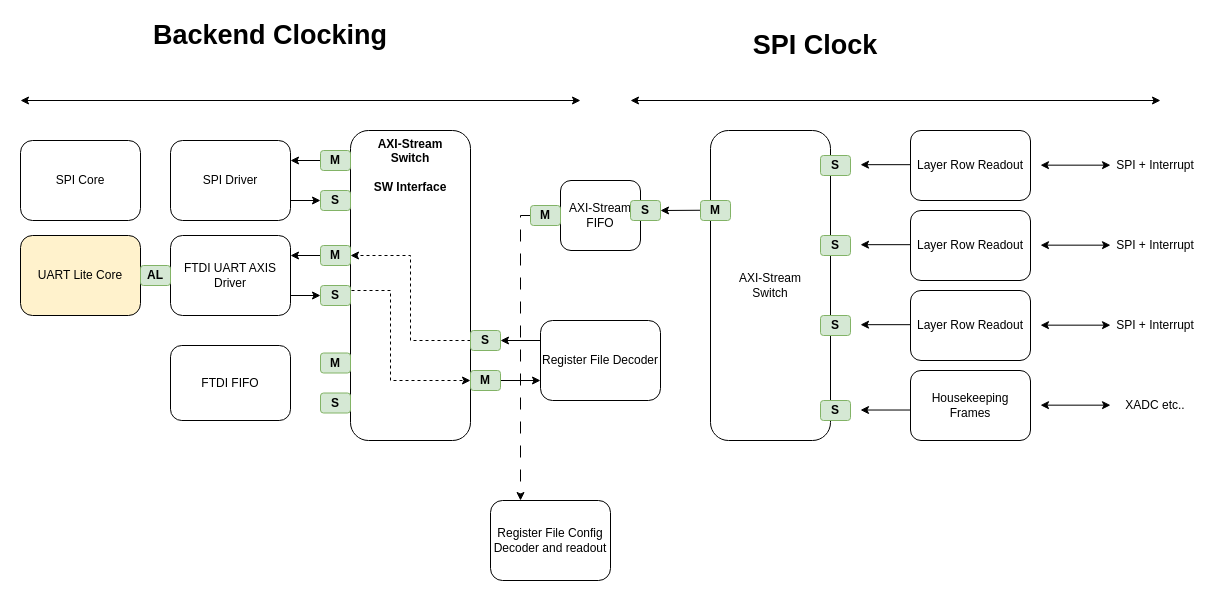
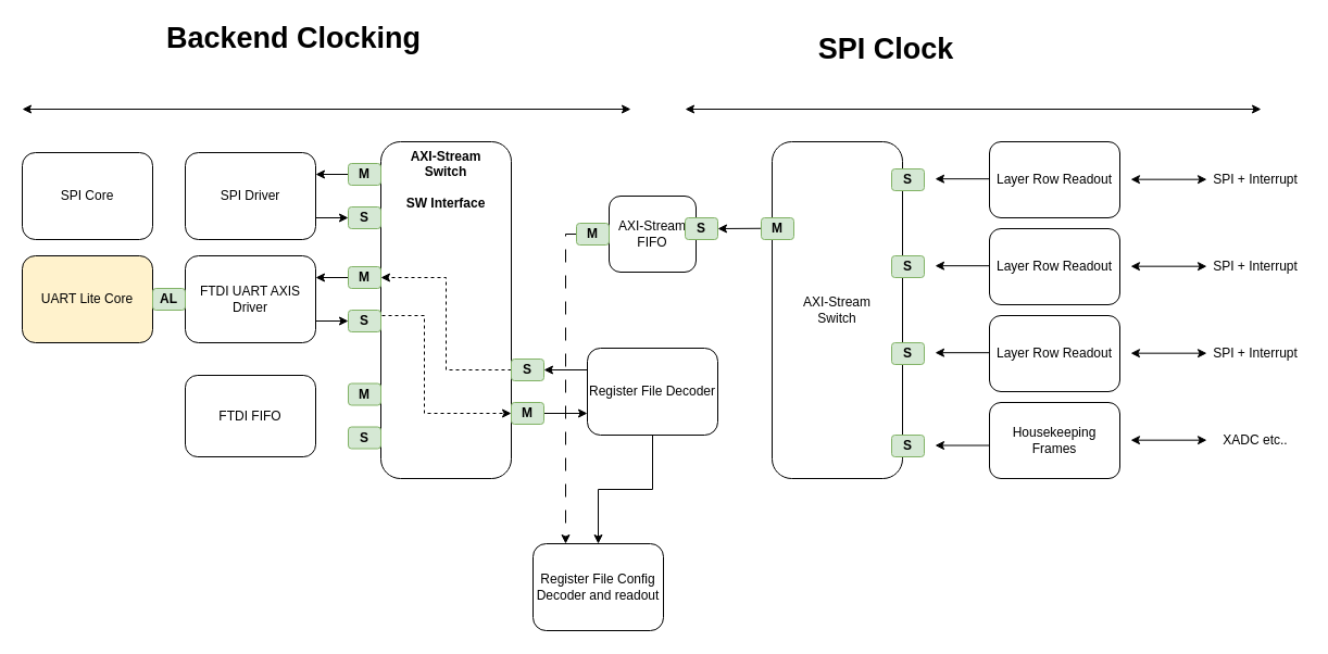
+ <mxCell id="29" style="edgeStyle=orthogonalEdgeStyle;rounded=0;orthogonalLoop=1;jettySize=auto;html=1;entryX=0.5;entryY=0;entryDx=0;entryDy=0;" edge="1" parent="1" source="30" target="55"><mxGeometry relative="1" as="geometry" /></mxCell>
